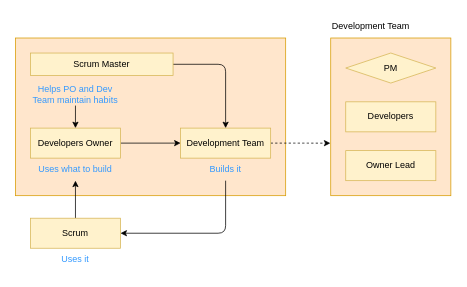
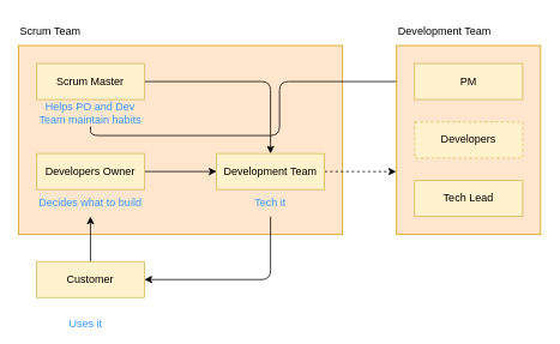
+ <mxCell id="23" value="Scrum Team" style="text;html=1;strokeColor=none;fillColor=none;align=left;verticalAlign=middle;whiteSpace=wrap;rounded=0;fontColor=#000000;" vertex="1" parent="1"><mxGeometry x="20" y="20" width="160" height="30" as="geometry" /></mxCell>
- <mxCell id="14" value="Scrum Master" style="rounded=0;whiteSpace=wrap;html=1;fillColor=#fff2cc;strokeColor=#D6B656;" vertex="1" parent="1"><mxGeometry x="40" y="70" width="190" height="30" as="geometry" /></mxCell>
+ <mxCell id="14" value="Scrum Master" style="rounded=0;whiteSpace=wrap;html=1;fillColor=#fff2cc;strokeColor=#D6B656;" vertex="1" parent="1"><mxGeometry x="40" y="70" width="120" height="40" as="geometry" /></mxCell>
- <mxCell id="19" value="PM" style="rhombus;whiteSpace=wrap;html=1;fillColor=#fff2cc;strokeColor=#D6B656;" vertex="1" parent="17"><mxGeometry x="20" y="20" width="120" height="40" as="geometry" /></mxCell>
+ <mxCell id="19" value="PM" style="rounded=0;whiteSpace=wrap;html=1;fillColor=#fff2cc;strokeColor=#D6B656;" vertex="1" parent="17"><mxGeometry x="20" y="20" width="120" height="40" as="geometry" /></mxCell>
- <mxCell id="15" style="edgeStyle=orthogonalEdgeStyle;html=1;exitX=0.5;exitY=1;exitDx=0;exitDy=0;entryX=0.5;entryY=0;entryDx=0;entryDy=0;strokeColor=#000000;" edge="1" parent="1" source="16" target="4"><mxGeometry relative="1" as="geometry" /></mxCell>
+ <mxCell id="15" style="edgeStyle=orthogonalEdgeStyle;html=1;exitX=0.5;exitY=1;exitDx=0;exitDy=0;strokeColor=#000000;" edge="1" parent="1" source="16" target="19"><mxGeometry relative="1" as="geometry" /></mxCell>
- <mxCell id="20" value="Developers" style="rounded=0;whiteSpace=wrap;html=1;fillColor=#fff2cc;strokeColor=#D6B656;" vertex="1" parent="17"><mxGeometry x="20" y="85" width="120" height="40" as="geometry" /></mxCell>
+ <mxCell id="20" value="Developers" style="rounded=0;whiteSpace=wrap;html=1;fillColor=#fff2cc;strokeColor=#D6B656;dashed=1;" vertex="1" parent="17"><mxGeometry x="20" y="85" width="120" height="40" as="geometry" /></mxCell>
- <mxCell id="21" value="Owner Lead" style="rounded=0;whiteSpace=wrap;html=1;fillColor=#fff2cc;strokeColor=#D6B656;" vertex="1" parent="17"><mxGeometry x="20" y="150" width="120" height="40" as="geometry" /></mxCell>
+ <mxCell id="21" value="Tech Lead" style="rounded=0;whiteSpace=wrap;html=1;fillColor=#fff2cc;strokeColor=#D6B656;" vertex="1" parent="17"><mxGeometry x="20" y="150" width="120" height="40" as="geometry" /></mxCell>
- <mxCell id="9" value="Uses what to build" style="text;html=1;strokeColor=none;fillColor=none;align=center;verticalAlign=middle;whiteSpace=wrap;rounded=0;fontColor=#3399FF;" vertex="1" parent="1"><mxGeometry x="40" y="210" width="120" height="30" as="geometry" /></mxCell>
+ <mxCell id="9" value="Decides what to build" style="text;html=1;strokeColor=none;fillColor=none;align=center;verticalAlign=middle;whiteSpace=wrap;rounded=0;fontColor=#3399FF;" vertex="1" parent="1"><mxGeometry x="40" y="210" width="120" height="30" as="geometry" /></mxCell>
- <mxCell id="11" value="Builds it" style="text;html=1;strokeColor=none;fillColor=none;align=center;verticalAlign=middle;whiteSpace=wrap;rounded=0;fontColor=#3399FF;" vertex="1" parent="1"><mxGeometry x="240" y="210" width="120" height="30" as="geometry" /></mxCell>
+ <mxCell id="11" value="Tech it" style="text;html=1;strokeColor=none;fillColor=none;align=center;verticalAlign=middle;whiteSpace=wrap;rounded=0;fontColor=#3399FF;" vertex="1" parent="1"><mxGeometry x="240" y="210" width="120" height="30" as="geometry" /></mxCell>
- <mxCell id="8" value="Scrum" style="rounded=0;whiteSpace=wrap;html=1;fillColor=#fff2cc;strokeColor=#d6b656;" vertex="1" parent="1"><mxGeometry x="40" y="290" width="120" height="40" as="geometry" /></mxCell>
+ <mxCell id="8" value="Customer" style="rounded=0;whiteSpace=wrap;html=1;fillColor=#fff2cc;strokeColor=#d6b656;" vertex="1" parent="1"><mxGeometry x="40" y="290" width="120" height="40" as="geometry" /></mxCell>
- <mxCell id="12" value="Uses it" style="text;html=1;strokeColor=none;fillColor=none;align=center;verticalAlign=middle;whiteSpace=wrap;rounded=0;fontColor=#3399FF;" vertex="1" parent="1"><mxGeometry x="40" y="330" width="120" height="30" as="geometry" /></mxCell>
+ <mxCell id="12" value="Uses it" style="text;html=1;strokeColor=none;fillColor=none;align=center;verticalAlign=middle;whiteSpace=wrap;rounded=0;fontColor=#3399FF;" vertex="1" parent="1"><mxGeometry x="35" y="345" width="120" height="30" as="geometry" /></mxCell>
